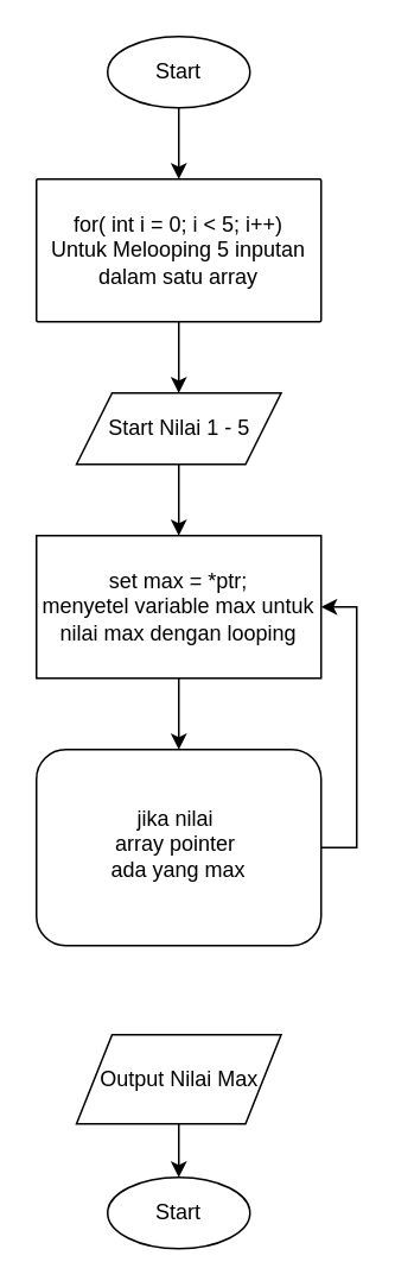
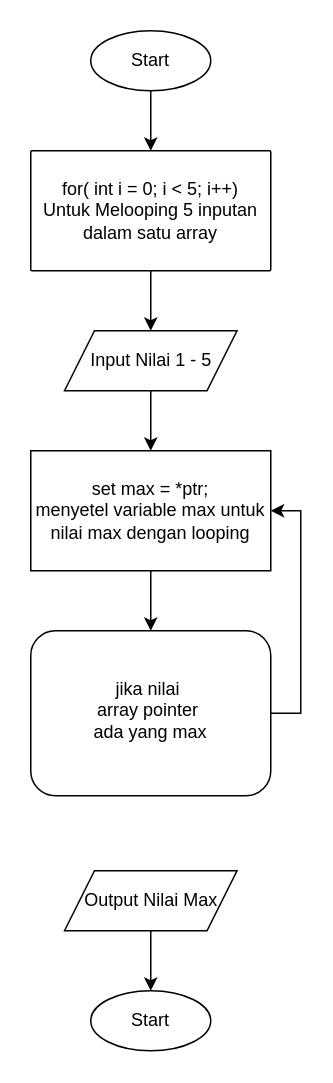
- <mxCell id="5" value="&lt;div&gt;Start Nilai 1 - 5&lt;/div&gt;" style="shape=parallelogram;perimeter=parallelogramPerimeter;whiteSpace=wrap;html=1;fixedSize=1;" vertex="1" parent="1"><mxGeometry x="42.5" y="220" width="115" height="40" as="geometry" /></mxCell>
+ <mxCell id="5" value="&lt;div&gt;Input Nilai 1 - 5&lt;/div&gt;" style="shape=parallelogram;perimeter=parallelogramPerimeter;whiteSpace=wrap;html=1;fixedSize=1;" vertex="1" parent="1"><mxGeometry x="42.5" y="220" width="115" height="40" as="geometry" /></mxCell>
- <mxCell id="13" value="Output Nilai Max" style="shape=parallelogram;perimeter=parallelogramPerimeter;whiteSpace=wrap;html=1;fixedSize=1;" vertex="1" parent="1"><mxGeometry x="42.5" y="580" width="115" height="50" as="geometry" /></mxCell>
+ <mxCell id="13" value="Output Nilai Max" style="shape=parallelogram;perimeter=parallelogramPerimeter;whiteSpace=wrap;html=1;fixedSize=1;" vertex="1" parent="1"><mxGeometry x="42.5" y="580" width="115" height="40" as="geometry" /></mxCell>
